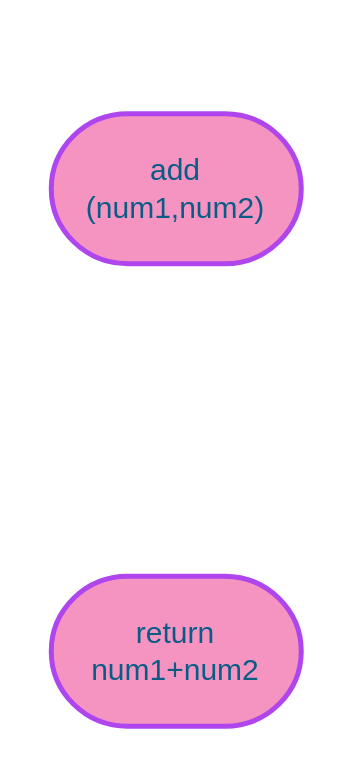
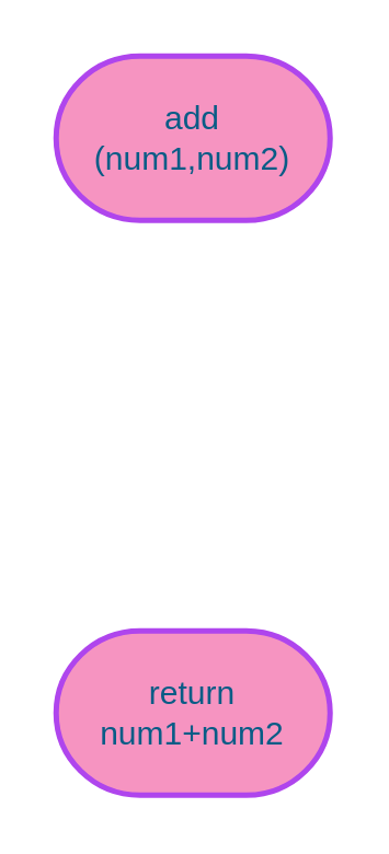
- <mxCell id="2" value="add&lt;br&gt;(num1,num2)" style="strokeWidth=2;html=1;shape=mxgraph.flowchart.terminator;whiteSpace=wrap;fillColor=#F694C1;strokeColor=#AF45ED;fontColor=#095C86;" vertex="1" parent="1"><mxGeometry x="20" y="45" width="100" height="60" as="geometry" /></mxCell>
+ <mxCell id="2" value="add&lt;br&gt;(num1,num2)" style="strokeWidth=2;html=1;shape=mxgraph.flowchart.terminator;whiteSpace=wrap;fillColor=#F694C1;strokeColor=#AF45ED;fontColor=#095C86;" vertex="1" parent="1"><mxGeometry x="20" y="20" width="100" height="60" as="geometry" /></mxCell>
